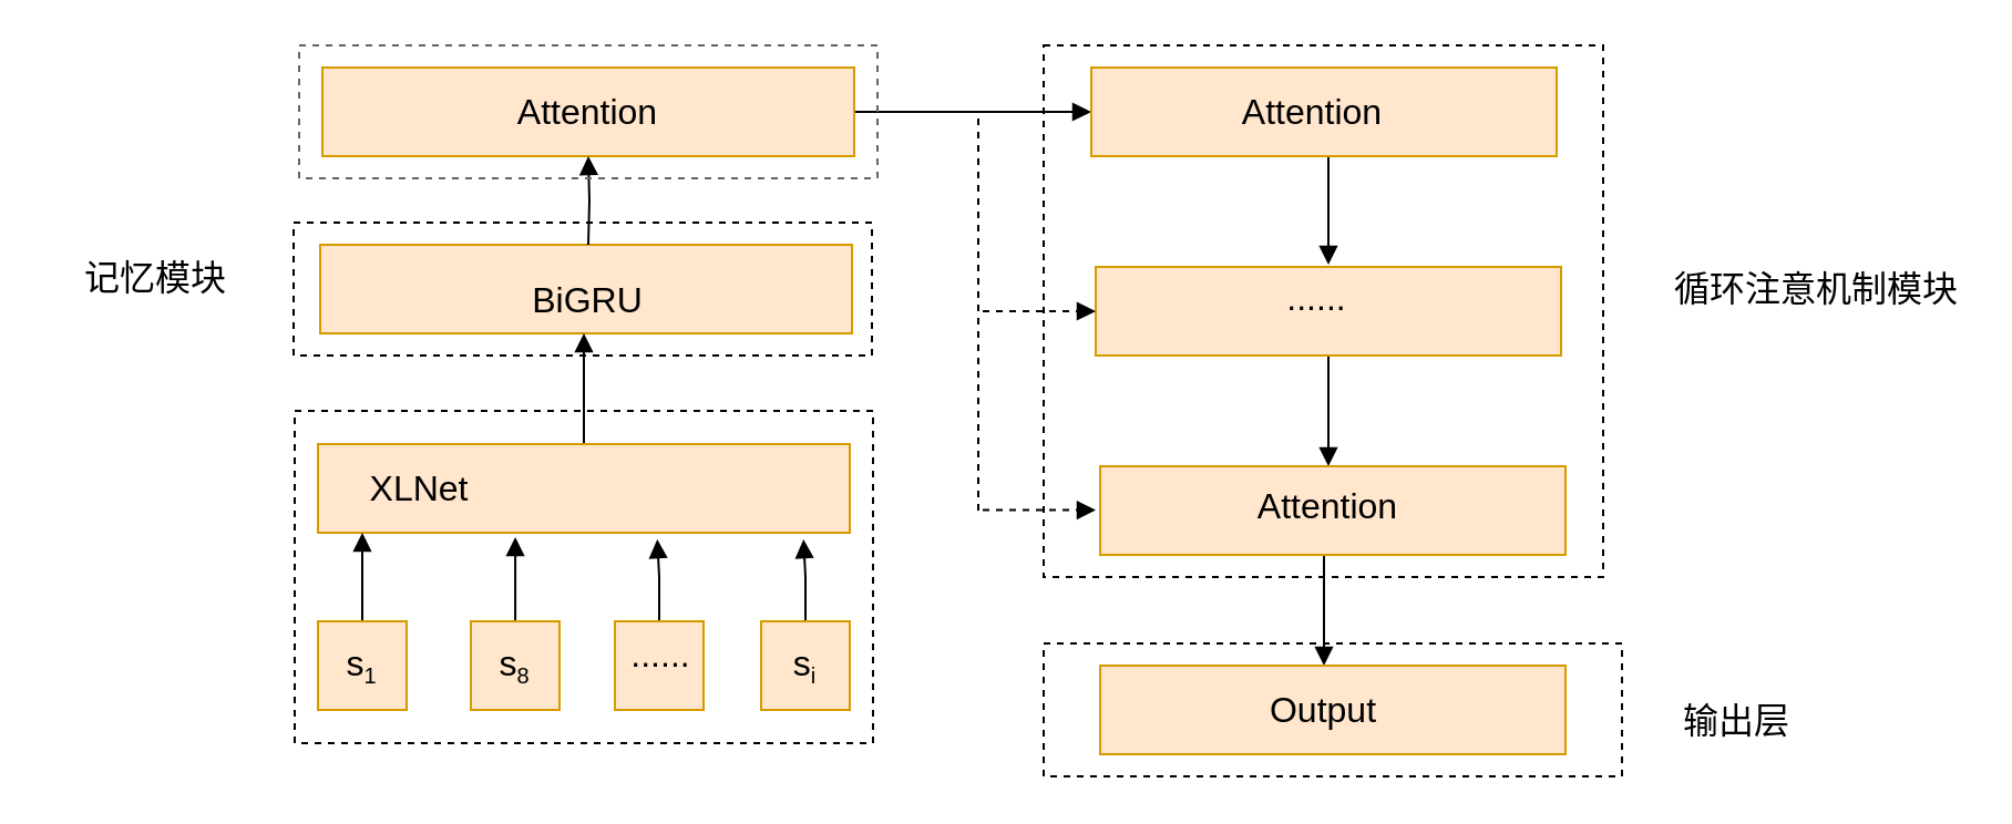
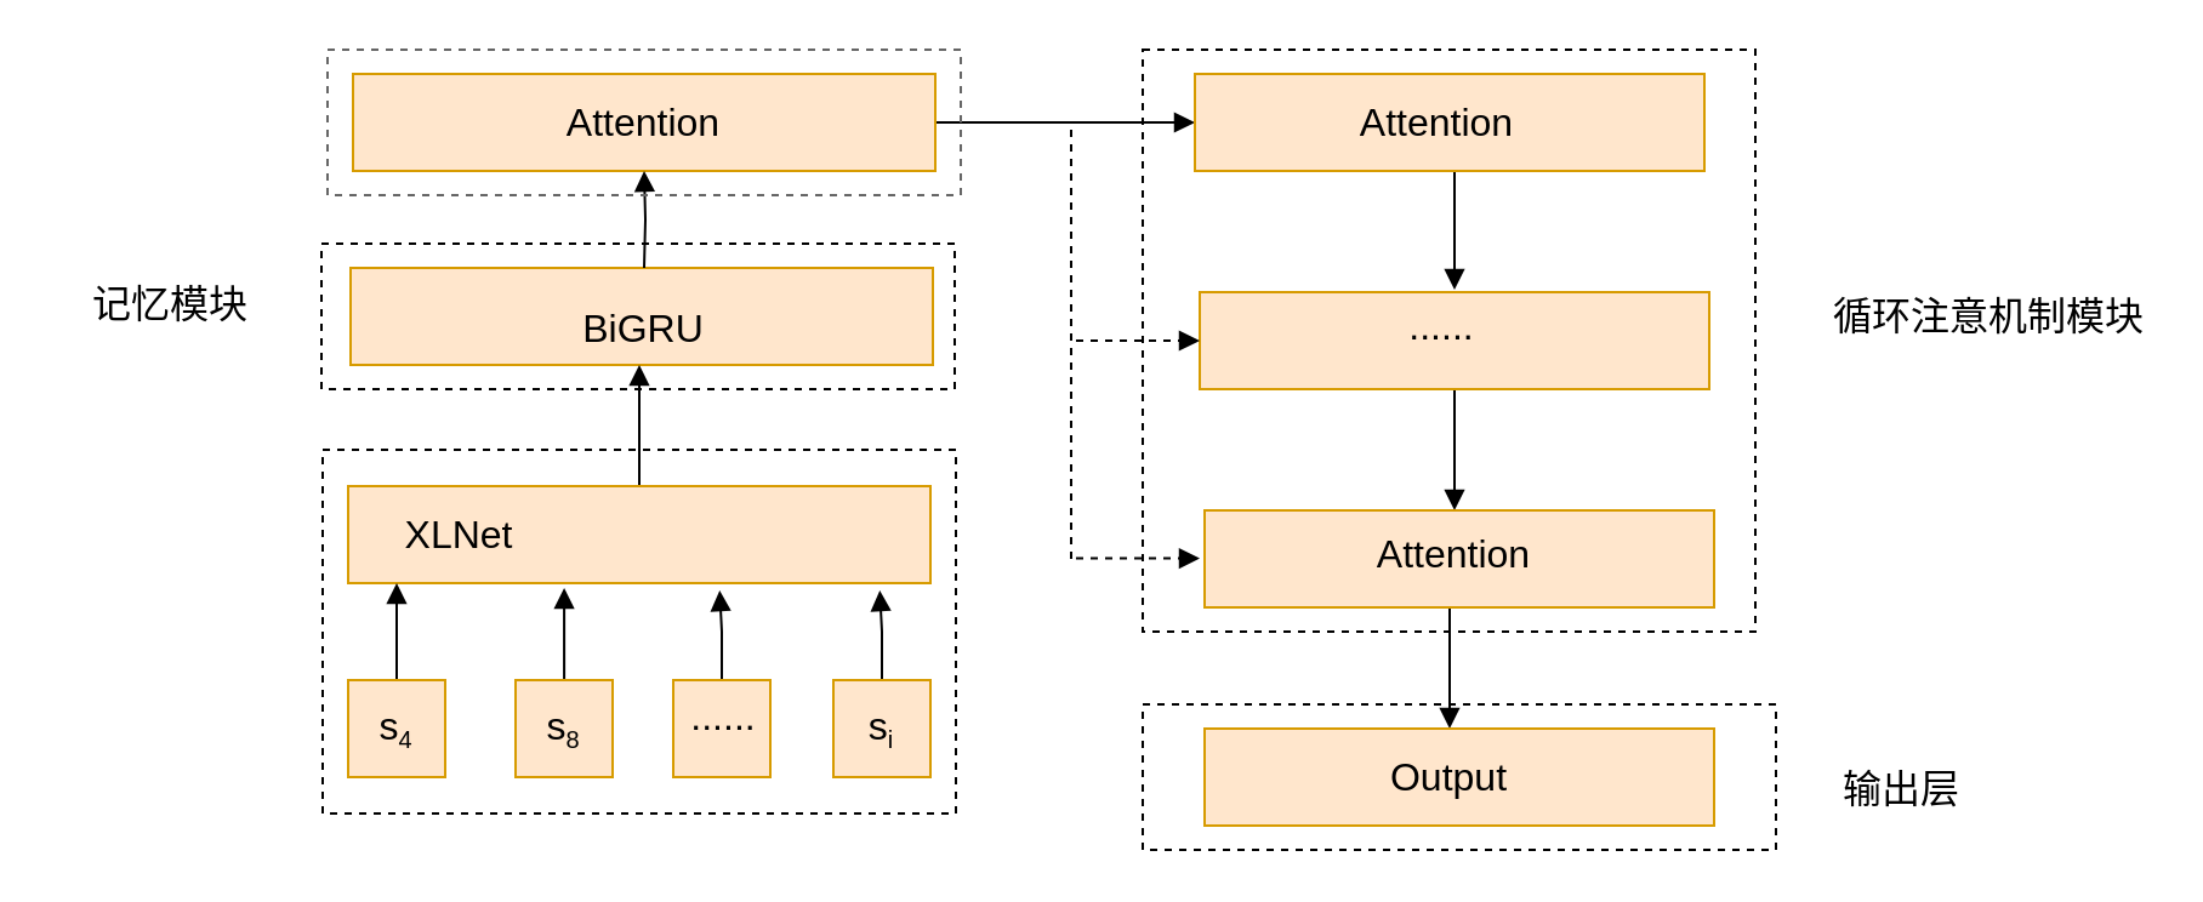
- <mxCell id="19" value="&lt;span style=&quot;font-size: 16px&quot;&gt;s&lt;/span&gt;&lt;sub&gt;1&lt;/sub&gt;" style="text;html=1;strokeColor=none;fillColor=none;align=center;verticalAlign=middle;whiteSpace=wrap;rounded=0;" vertex="1" parent="1"><mxGeometry x="138" y="285" width="50" height="30" as="geometry" /></mxCell>
+ <mxCell id="19" value="&lt;span style=&quot;font-size: 16px&quot;&gt;s&lt;/span&gt;&lt;sub&gt;4&lt;/sub&gt;" style="text;html=1;strokeColor=none;fillColor=none;align=center;verticalAlign=middle;whiteSpace=wrap;rounded=0;" vertex="1" parent="1"><mxGeometry x="138" y="285" width="50" height="30" as="geometry" /></mxCell>
